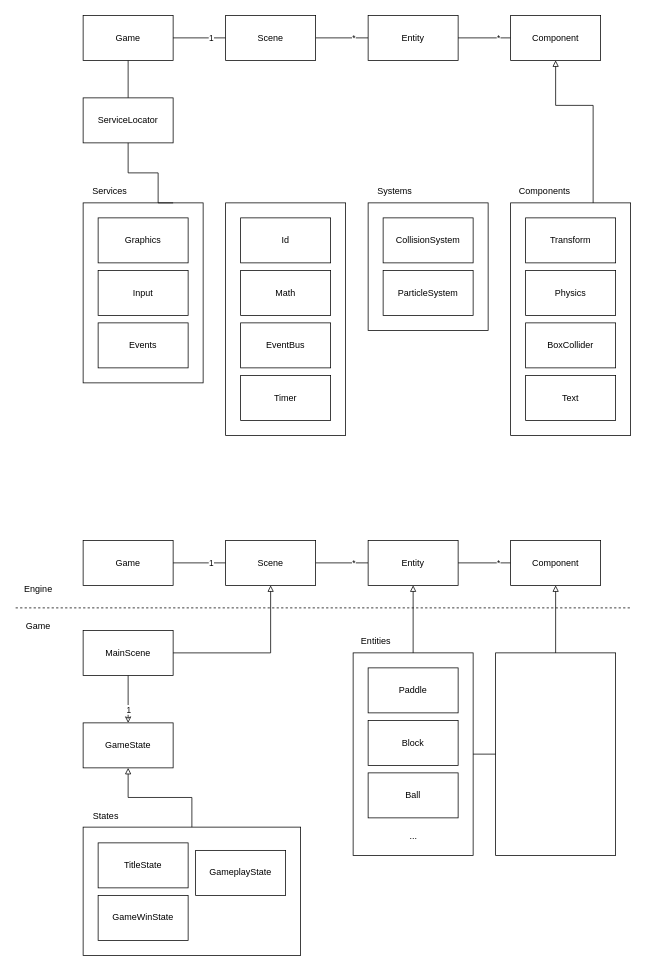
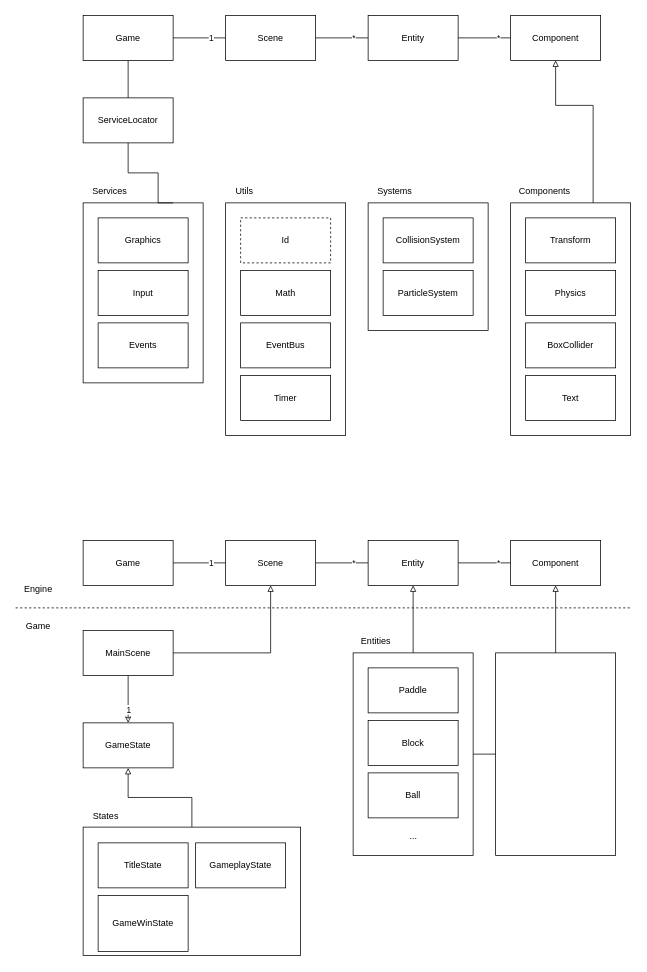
+ <mxCell id="35" value="Utils" style="text;html=1;align=center;verticalAlign=middle;resizable=0;points=[];autosize=1;strokeColor=none;fillColor=none;" parent="1" vertex="1"><mxGeometry x="300" y="240" width="50" height="30" as="geometry" /></mxCell>
- <mxCell id="31" value="Id" style="rounded=0;whiteSpace=wrap;html=1;" parent="1" vertex="1"><mxGeometry x="320" y="290" width="120" height="60" as="geometry" /></mxCell>
+ <mxCell id="31" value="Id" style="rounded=0;whiteSpace=wrap;html=1;dashed=1;" parent="1" vertex="1"><mxGeometry x="320" y="290" width="120" height="60" as="geometry" /></mxCell>
- <mxCell id="60" value="GameplayState" style="rounded=0;whiteSpace=wrap;html=1;" parent="1" vertex="1"><mxGeometry x="260" y="1133.33" width="120" height="60" as="geometry" /></mxCell>
+ <mxCell id="60" value="GameplayState" style="rounded=0;whiteSpace=wrap;html=1;" parent="1" vertex="1"><mxGeometry x="260" y="1123.33" width="120" height="60" as="geometry" /></mxCell>
- <mxCell id="62" value="GameWinState" style="rounded=0;whiteSpace=wrap;html=1;" parent="1" vertex="1"><mxGeometry x="130" y="1193.33" width="120" height="60" as="geometry" /></mxCell>
+ <mxCell id="62" value="GameWinState" style="rounded=0;whiteSpace=wrap;html=1;" parent="1" vertex="1"><mxGeometry x="130" y="1193.33" width="120" height="75" as="geometry" /></mxCell>
